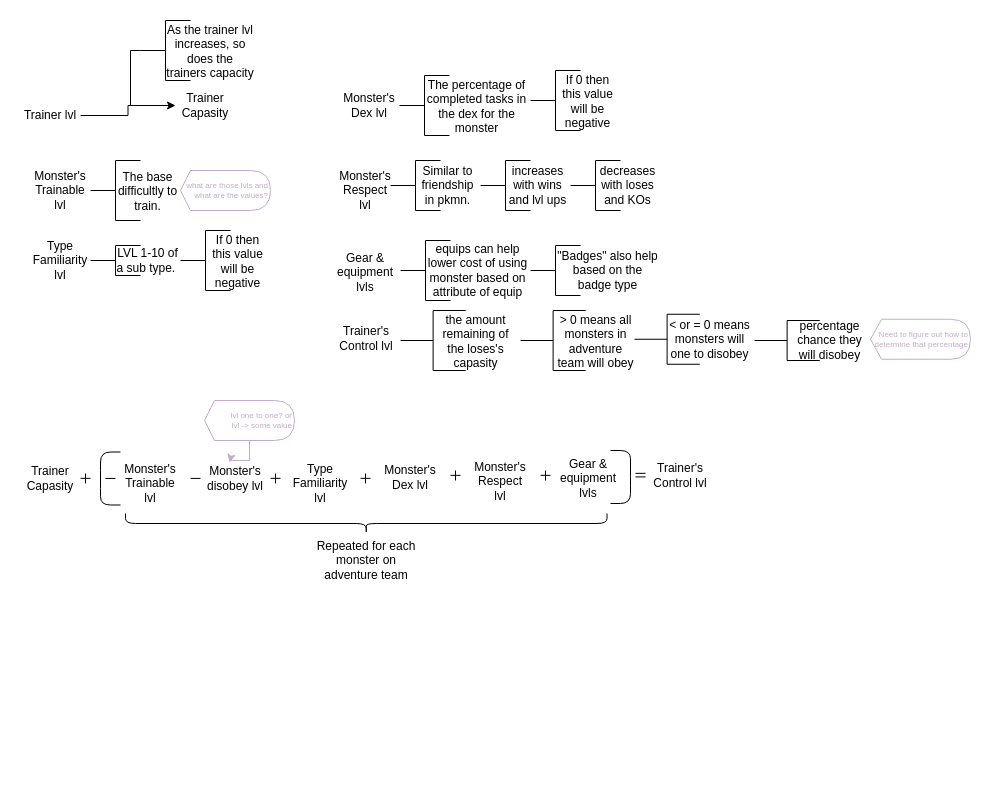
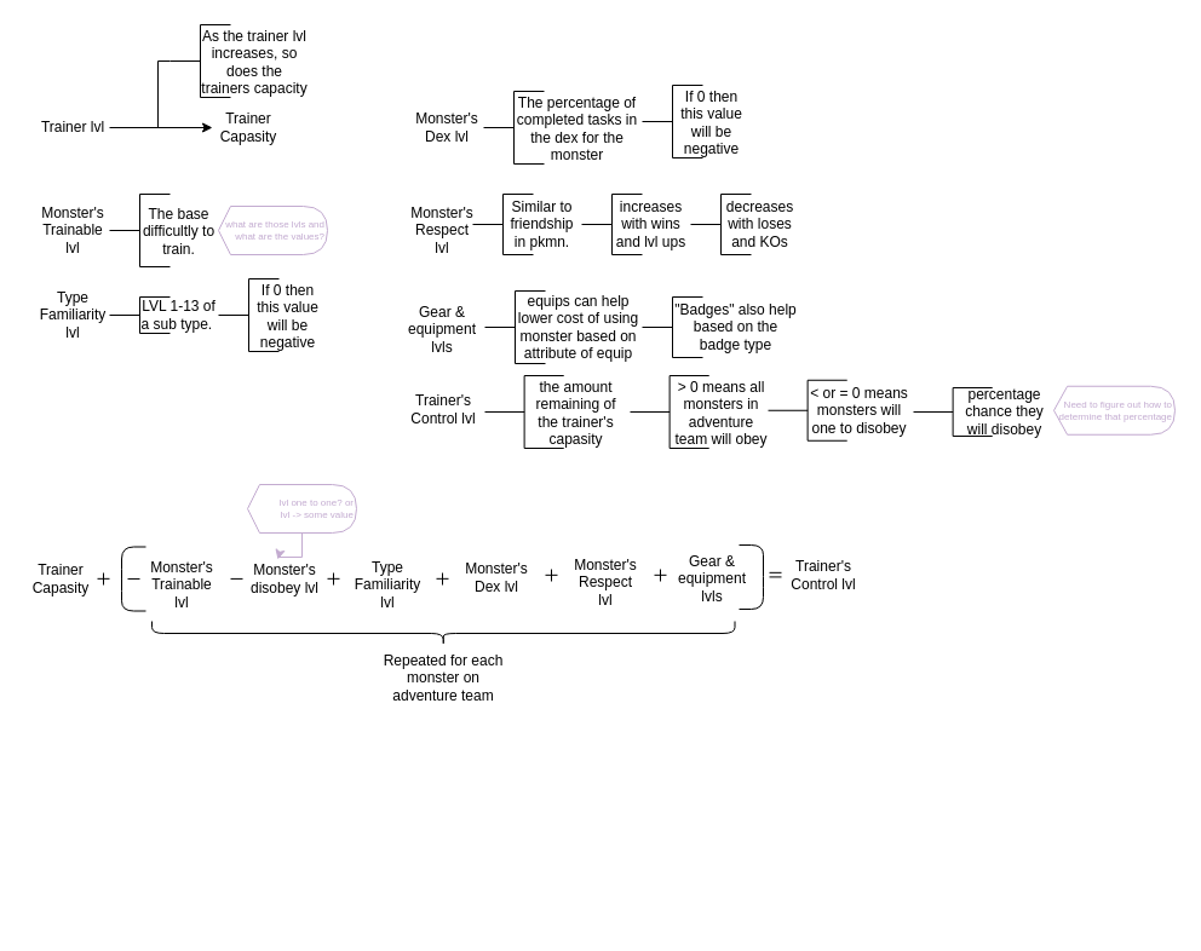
- <mxCell id="3" value="Trainer lvl" style="text;html=1;strokeColor=none;fillColor=none;align=center;verticalAlign=middle;whiteSpace=wrap;rounded=0;" vertex="1" parent="1"><mxGeometry x="20" y="100" width="60" height="30" as="geometry" /></mxCell>
+ <mxCell id="3" value="Trainer lvl" style="text;html=1;strokeColor=none;fillColor=none;align=center;verticalAlign=middle;whiteSpace=wrap;rounded=0;" vertex="1" parent="1"><mxGeometry x="30" y="90" width="60" height="30" as="geometry" /></mxCell>
- <mxCell id="28" value="LVL 1-10 of a sub type.&amp;nbsp;" style="text;html=1;strokeColor=none;fillColor=none;align=center;verticalAlign=middle;whiteSpace=wrap;rounded=0;" vertex="1" parent="26"><mxGeometry x="25" y="0.5" width="65" height="29.5" as="geometry" /></mxCell>
+ <mxCell id="28" value="LVL 1-13 of a sub type.&amp;nbsp;" style="text;html=1;strokeColor=none;fillColor=none;align=center;verticalAlign=middle;whiteSpace=wrap;rounded=0;" vertex="1" parent="26"><mxGeometry x="25" y="0.5" width="65" height="29.5" as="geometry" /></mxCell>
- <mxCell id="81" value="the amount remaining of the loses's capasity" style="text;html=1;strokeColor=none;fillColor=none;align=center;verticalAlign=middle;whiteSpace=wrap;rounded=0;" vertex="1" parent="79"><mxGeometry x="32.609" y="1" width="84.783" height="59" as="geometry" /></mxCell>
+ <mxCell id="81" value="the amount remaining of the trainer's capasity" style="text;html=1;strokeColor=none;fillColor=none;align=center;verticalAlign=middle;whiteSpace=wrap;rounded=0;" vertex="1" parent="79"><mxGeometry x="32.609" y="1" width="84.783" height="59" as="geometry" /></mxCell>
